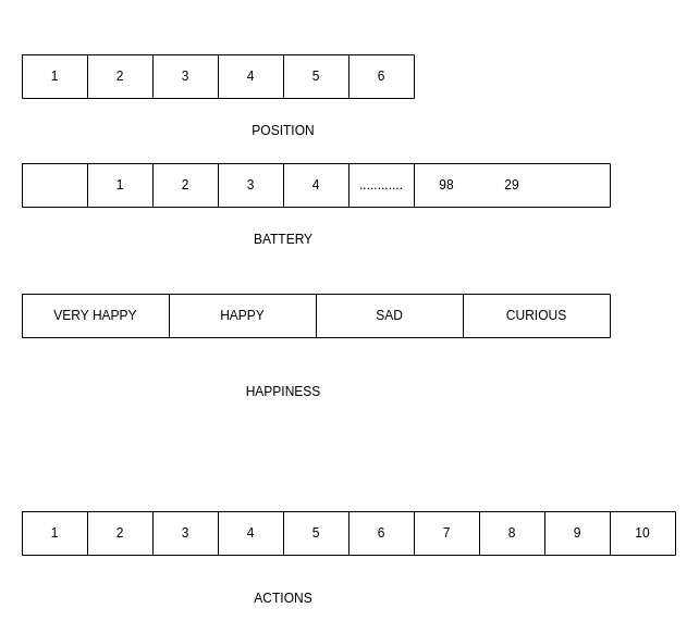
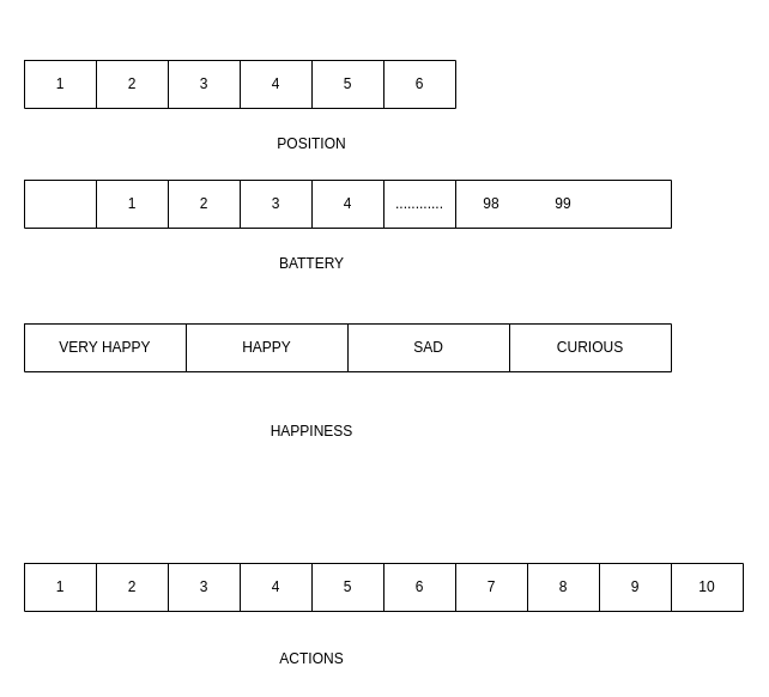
- <mxCell id="34" value="29" style="shape=partialRectangle;html=1;whiteSpace=wrap;connectable=0;overflow=hidden;fillColor=none;top=0;left=0;bottom=0;right=0;" parent="27" vertex="1"><mxGeometry x="420" width="60" height="40" as="geometry" /></mxCell>
+ <mxCell id="34" value="99" style="shape=partialRectangle;html=1;whiteSpace=wrap;connectable=0;overflow=hidden;fillColor=none;top=0;left=0;bottom=0;right=0;" parent="27" vertex="1"><mxGeometry x="420" width="60" height="40" as="geometry" /></mxCell>
